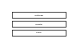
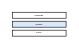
- <mxCell id="3" value="&lt;p style=&quot;line-height: 120%; font-size: 4px;&quot;&gt;Delete&lt;/p&gt;" style="rounded=0;whiteSpace=wrap;html=1;" vertex="1" parent="1"><mxGeometry x="20" y="35" width="90" height="10" as="geometry" /></mxCell>
+ <mxCell id="3" value="&lt;p style=&quot;line-height: 120%; font-size: 4px;&quot;&gt;Delete&lt;/p&gt;" style="rounded=0;whiteSpace=wrap;html=1;fillColor=#dae8fc;" vertex="1" parent="1"><mxGeometry x="20" y="35" width="90" height="10" as="geometry" /></mxCell>
